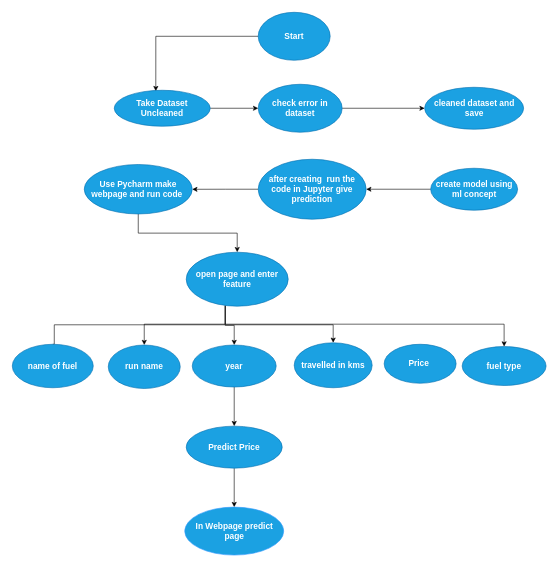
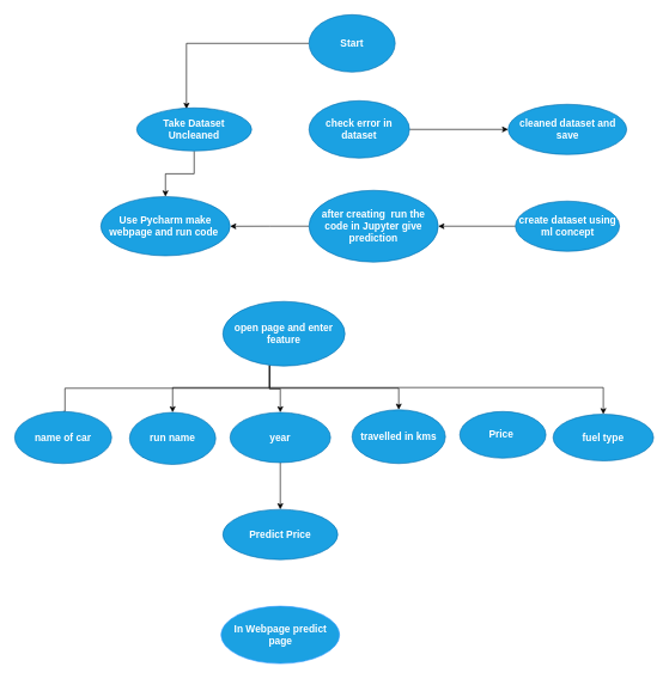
- <mxCell id="4" value="" style="edgeStyle=orthogonalEdgeStyle;rounded=0;orthogonalLoop=1;jettySize=auto;html=1;" edge="1" parent="1" source="5" target="7"><mxGeometry relative="1" as="geometry" /></mxCell>
+ <mxCell id="4" value="" style="edgeStyle=orthogonalEdgeStyle;rounded=0;orthogonalLoop=1;jettySize=auto;html=1;" edge="1" parent="1" source="5" target="14"><mxGeometry relative="1" as="geometry" /></mxCell>
- <mxCell id="10" value="&lt;font style=&quot;font-size: 14px;&quot;&gt;&lt;b&gt;create model using ml concept&lt;/b&gt;&lt;/font&gt;" style="ellipse;whiteSpace=wrap;html=1;fillColor=#1ba1e2;fontColor=#ffffff;strokeColor=#006EAF;" vertex="1" parent="1"><mxGeometry x="717.5" y="280" width="145" height="70" as="geometry" /></mxCell>
+ <mxCell id="10" value="&lt;font style=&quot;font-size: 14px;&quot;&gt;&lt;b&gt;create dataset using ml concept&lt;/b&gt;&lt;/font&gt;" style="ellipse;whiteSpace=wrap;html=1;fillColor=#1ba1e2;fontColor=#ffffff;strokeColor=#006EAF;" vertex="1" parent="1"><mxGeometry x="717.5" y="280" width="145" height="70" as="geometry" /></mxCell>
- <mxCell id="13" value="" style="edgeStyle=orthogonalEdgeStyle;rounded=0;orthogonalLoop=1;jettySize=auto;html=1;" edge="1" parent="1" source="14" target="19"><mxGeometry relative="1" as="geometry" /></mxCell>
- <mxCell id="20" value="&lt;font style=&quot;font-size: 14px;&quot;&gt;&lt;b&gt;name of fuel&lt;/b&gt;&lt;/font&gt;" style="ellipse;whiteSpace=wrap;html=1;fillColor=#1ba1e2;fontColor=#ffffff;strokeColor=#006EAF;" vertex="1" parent="1"><mxGeometry x="20" y="573.5" width="135" height="72.5" as="geometry" /></mxCell>
+ <mxCell id="20" value="&lt;font style=&quot;font-size: 14px;&quot;&gt;&lt;b&gt;name of car&lt;/b&gt;&lt;/font&gt;" style="ellipse;whiteSpace=wrap;html=1;fillColor=#1ba1e2;fontColor=#ffffff;strokeColor=#006EAF;" vertex="1" parent="1"><mxGeometry x="20" y="573.5" width="135" height="72.5" as="geometry" /></mxCell>
- <mxCell id="27" style="edgeStyle=orthogonalEdgeStyle;rounded=0;orthogonalLoop=1;jettySize=auto;html=1;entryX=0.5;entryY=0;entryDx=0;entryDy=0;" edge="1" parent="1" source="28" target="29"><mxGeometry relative="1" as="geometry" /></mxCell>
